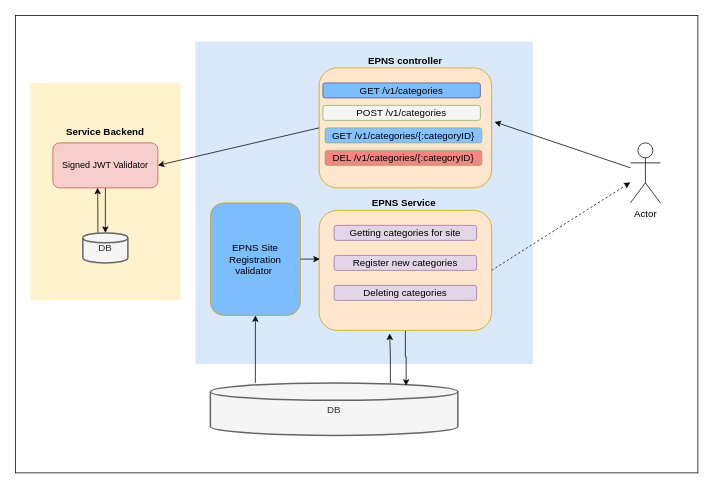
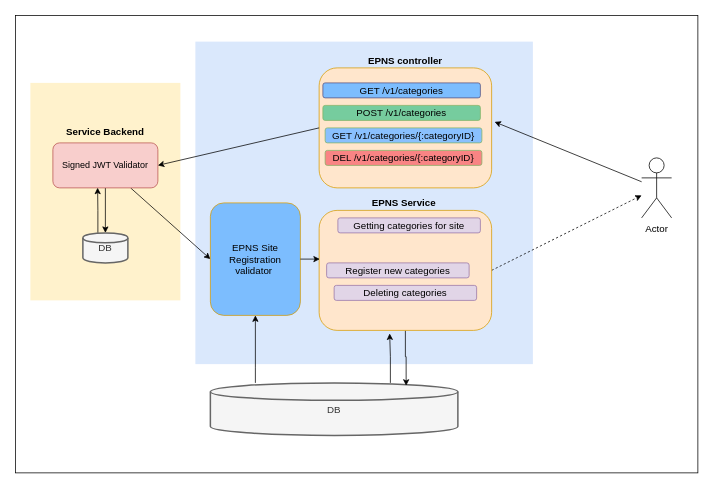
- <mxCell id="27" value="POST /v1/categories" style="rounded=1;whiteSpace=wrap;html=1;fontSize=13;fillColor=#f5f5f5;strokeColor=#82b366;" parent="1" vertex="1"><mxGeometry x="430" y="140" width="210" height="20" as="geometry" /></mxCell>
+ <mxCell id="27" value="POST /v1/categories" style="rounded=1;whiteSpace=wrap;html=1;fontSize=13;fillColor=#76CC9E;strokeColor=#82b366;" parent="1" vertex="1"><mxGeometry x="430" y="140" width="210" height="20" as="geometry" /></mxCell>
- <mxCell id="25" value="Actor" style="shape=umlActor;verticalLabelPosition=bottom;verticalAlign=top;html=1;outlineConnect=0;fontSize=13;" parent="1" vertex="1"><mxGeometry x="840" y="190" width="40" height="80" as="geometry" /></mxCell>
+ <mxCell id="25" value="Actor" style="shape=umlActor;verticalLabelPosition=bottom;verticalAlign=top;html=1;outlineConnect=0;fontSize=13;" parent="1" vertex="1"><mxGeometry x="855" y="210" width="40" height="80" as="geometry" /></mxCell>
+ <mxCell id="7" style="edgeStyle=none;rounded=0;orthogonalLoop=1;jettySize=auto;html=1;entryX=0;entryY=0.5;entryDx=0;entryDy=0;fontSize=13;" parent="1" source="8" target="15" edge="1"><mxGeometry relative="1" as="geometry" /></mxCell>
- <mxCell id="22" value="Getting categories for site" style="rounded=1;whiteSpace=wrap;html=1;fontSize=13;fillColor=#e1d5e7;strokeColor=#9673a6;" parent="1" vertex="1"><mxGeometry x="445" y="300" width="190" height="20" as="geometry" /></mxCell>
+ <mxCell id="22" value="Getting categories for site" style="rounded=1;whiteSpace=wrap;html=1;fontSize=13;fillColor=#e1d5e7;strokeColor=#9673a6;" parent="1" vertex="1"><mxGeometry x="450" y="290" width="190" height="20" as="geometry" /></mxCell>
- <mxCell id="30" value="Register new categories" style="rounded=1;whiteSpace=wrap;html=1;fontSize=13;fillColor=#e1d5e7;strokeColor=#9673a6;" parent="1" vertex="1"><mxGeometry x="445" y="340" width="190" height="20" as="geometry" /></mxCell>
+ <mxCell id="30" value="Register new categories" style="rounded=1;whiteSpace=wrap;html=1;fontSize=13;fillColor=#e1d5e7;strokeColor=#9673a6;" parent="1" vertex="1"><mxGeometry x="435" y="350" width="190" height="20" as="geometry" /></mxCell>
